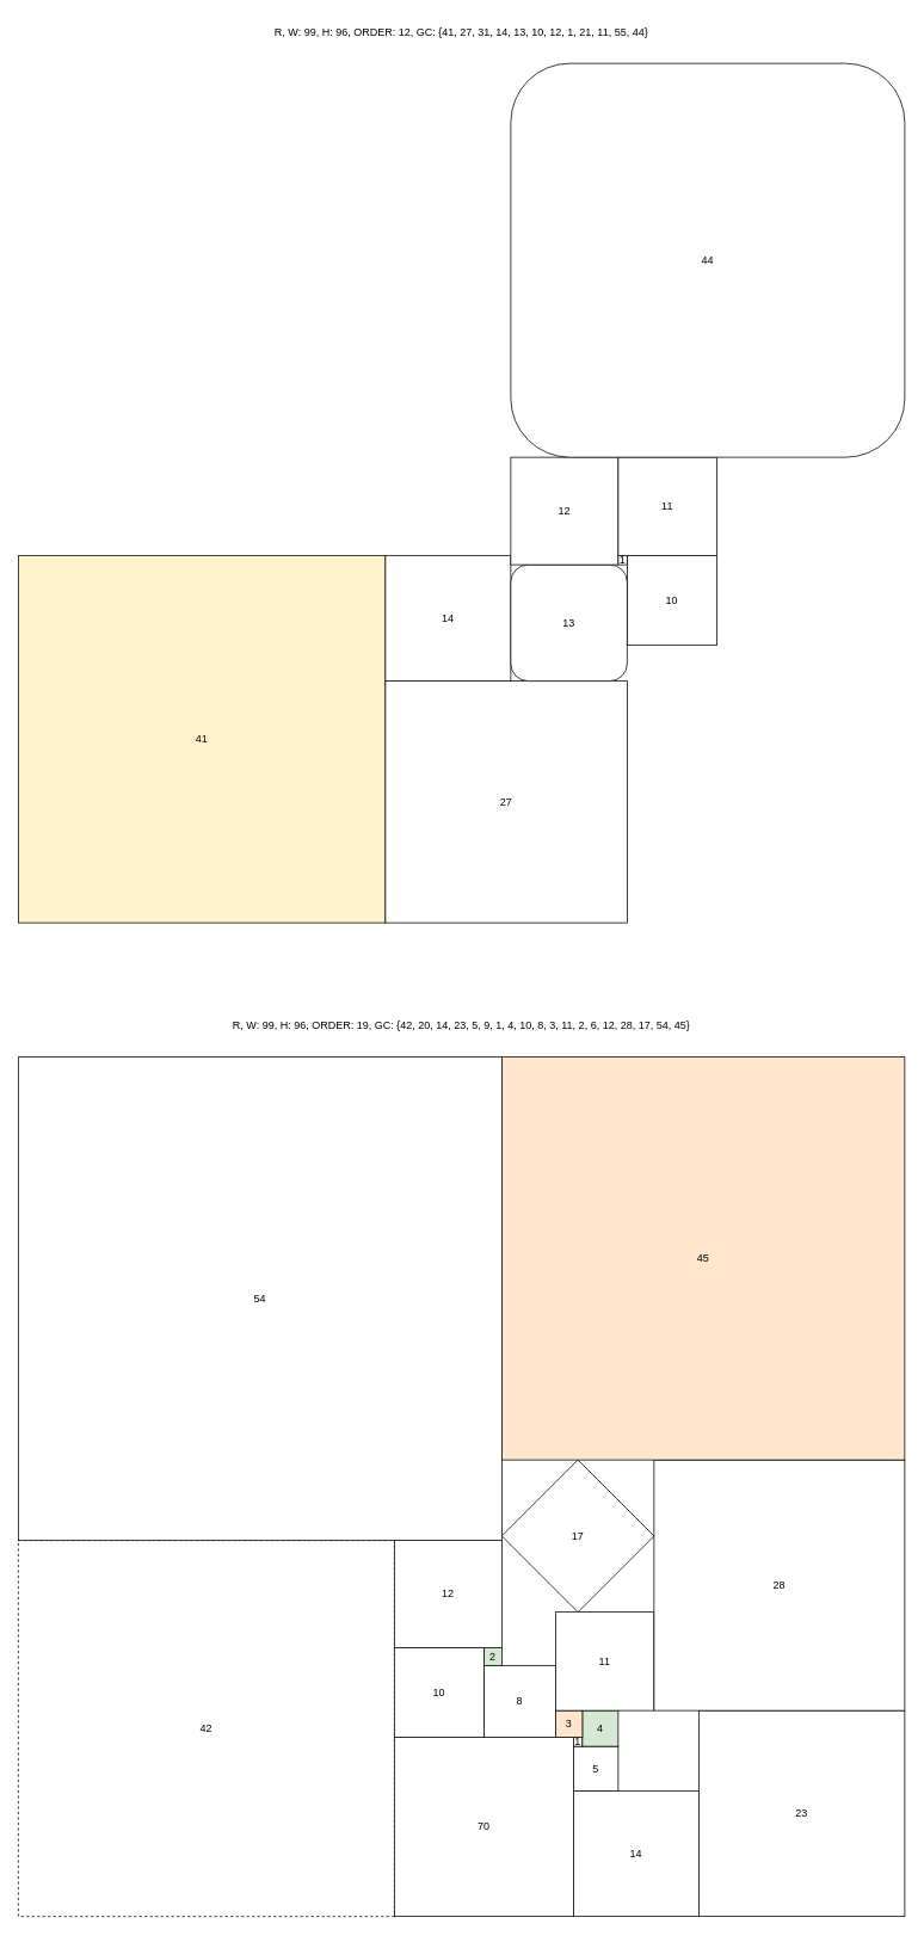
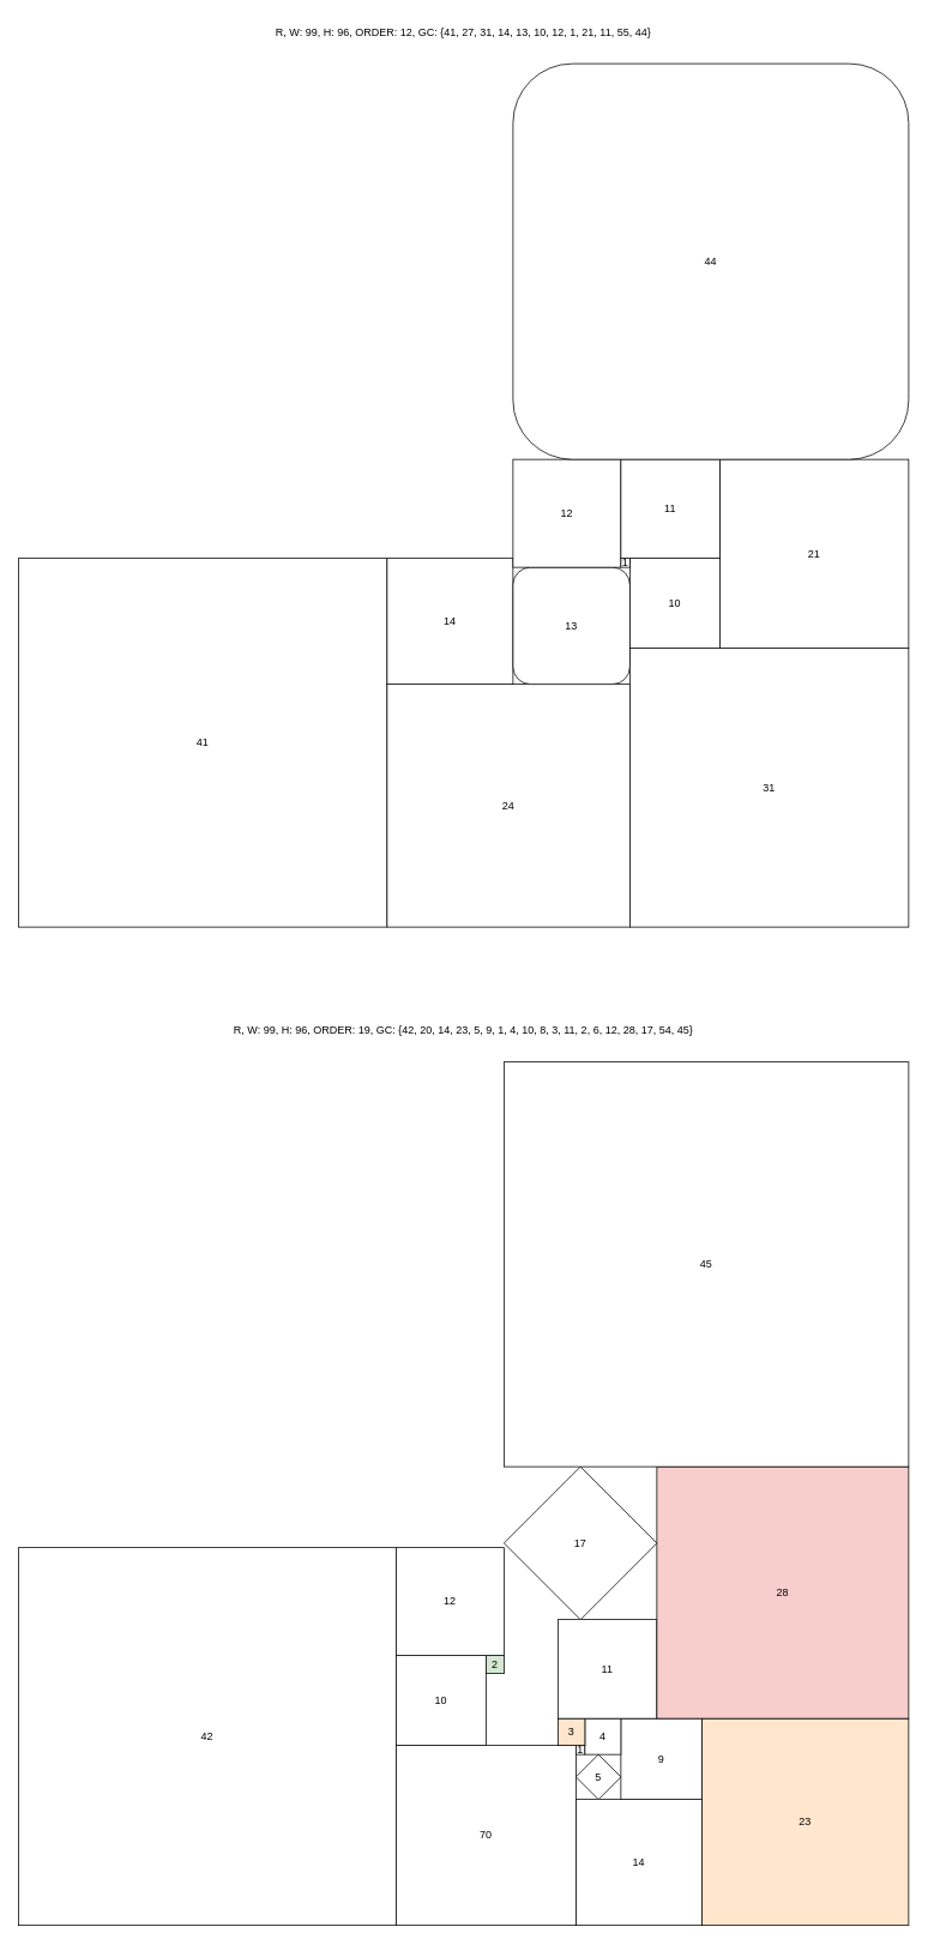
+ <mxCell id="32" value="21" style="rounded=0;whiteSpace=wrap;html=1;" parent="23" vertex="1"><mxGeometry x="780" y="440" width="210" height="210" as="geometry" /></mxCell>
- <mxCell id="24" value="41" style="rounded=0;whiteSpace=wrap;html=1;fillColor=#fff2cc;" parent="23" vertex="1"><mxGeometry y="550" width="410" height="410" as="geometry" /></mxCell>
+ <mxCell id="24" value="41" style="rounded=0;whiteSpace=wrap;html=1;" parent="23" vertex="1"><mxGeometry y="550" width="410" height="410" as="geometry" /></mxCell>
+ <mxCell id="26" value="31" style="rounded=0;whiteSpace=wrap;html=1;" parent="23" vertex="1"><mxGeometry x="680" y="650" width="310" height="310" as="geometry" /></mxCell>
- <mxCell id="25" value="27" style="rounded=0;whiteSpace=wrap;html=1;" parent="23" vertex="1"><mxGeometry x="410" y="690" width="270" height="270" as="geometry" /></mxCell>
+ <mxCell id="25" value="24" style="rounded=0;whiteSpace=wrap;html=1;" parent="23" vertex="1"><mxGeometry x="410" y="690" width="270" height="270" as="geometry" /></mxCell>
- <mxCell id="22" value="45" style="rounded=0;whiteSpace=wrap;html=1;fillColor=#ffe6cc;" vertex="1" parent="4"><mxGeometry x="540" width="450" height="450" as="geometry" /></mxCell>
+ <mxCell id="22" value="45" style="rounded=0;whiteSpace=wrap;html=1;" vertex="1" parent="4"><mxGeometry x="540" width="450" height="450" as="geometry" /></mxCell>
- <mxCell id="21" value="54" style="rounded=0;whiteSpace=wrap;html=1;" vertex="1" parent="4"><mxGeometry width="540" height="540" as="geometry" /></mxCell>
- <mxCell id="19" value="28" style="rounded=0;whiteSpace=wrap;html=1;" vertex="1" parent="4"><mxGeometry x="710" y="450" width="280" height="280" as="geometry" /></mxCell>
+ <mxCell id="19" value="28" style="rounded=0;whiteSpace=wrap;html=1;fillColor=#f8cecc;" vertex="1" parent="4"><mxGeometry x="710" y="450" width="280" height="280" as="geometry" /></mxCell>
- <mxCell id="14" value="8" style="rounded=0;whiteSpace=wrap;html=1;" vertex="1" parent="4"><mxGeometry x="520" y="680" width="80" height="80" as="geometry" /></mxCell>
- <mxCell id="5" value="42" style="rounded=0;whiteSpace=wrap;html=1;dashed=1;" vertex="1" parent="4"><mxGeometry y="540" width="420" height="420" as="geometry" /></mxCell>
+ <mxCell id="5" value="42" style="rounded=0;whiteSpace=wrap;html=1;" vertex="1" parent="4"><mxGeometry y="540" width="420" height="420" as="geometry" /></mxCell>
- <mxCell id="12" value="4" style="rounded=0;whiteSpace=wrap;html=1;fillColor=#d5e8d4;" vertex="1" parent="4"><mxGeometry x="630" y="730" width="40" height="40" as="geometry" /></mxCell>
+ <mxCell id="12" value="4" style="rounded=0;whiteSpace=wrap;html=1;" vertex="1" parent="4"><mxGeometry x="630" y="730" width="40" height="40" as="geometry" /></mxCell>
+ <mxCell id="10" value="9" style="rounded=0;whiteSpace=wrap;html=1;" vertex="1" parent="4"><mxGeometry x="670" y="730" width="90" height="90" as="geometry" /></mxCell>
- <mxCell id="9" value="5" style="rounded=0;whiteSpace=wrap;html=1;" vertex="1" parent="4"><mxGeometry x="620" y="770" width="50" height="50" as="geometry" /></mxCell>
+ <mxCell id="9" value="5" style="rhombus;whiteSpace=wrap;html=1;" vertex="1" parent="4"><mxGeometry x="620" y="770" width="50" height="50" as="geometry" /></mxCell>
- <mxCell id="8" value="23" style="rounded=0;whiteSpace=wrap;html=1;" vertex="1" parent="4"><mxGeometry x="760" y="730" width="230" height="230" as="geometry" /></mxCell>
+ <mxCell id="8" value="23" style="rounded=0;whiteSpace=wrap;html=1;fillColor=#ffe6cc;" vertex="1" parent="4"><mxGeometry x="760" y="730" width="230" height="230" as="geometry" /></mxCell>
